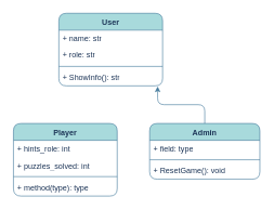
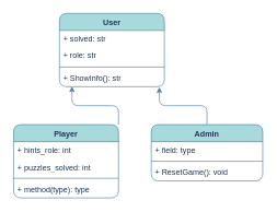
- <mxCell id="3" value="+ name: str" style="text;strokeColor=none;fillColor=none;align=left;verticalAlign=top;spacingLeft=4;spacingRight=4;overflow=hidden;rotatable=0;points=[[0,0.5],[1,0.5]];portConstraint=eastwest;whiteSpace=wrap;html=1;labelBackgroundColor=none;fontColor=#1D3557;rounded=1;" vertex="1" parent="2"><mxGeometry y="26" width="160" height="24" as="geometry" /></mxCell>
+ <mxCell id="3" value="+ solved: str" style="text;strokeColor=none;fillColor=none;align=left;verticalAlign=top;spacingLeft=4;spacingRight=4;overflow=hidden;rotatable=0;points=[[0,0.5],[1,0.5]];portConstraint=eastwest;whiteSpace=wrap;html=1;labelBackgroundColor=none;fontColor=#1D3557;rounded=1;" vertex="1" parent="2"><mxGeometry y="26" width="160" height="24" as="geometry" /></mxCell>
+ <mxCell id="11" style="edgeStyle=orthogonalEdgeStyle;rounded=1;orthogonalLoop=1;jettySize=auto;html=1;exitX=1;exitY=0;exitDx=0;exitDy=0;entryX=0.119;entryY=0.985;entryDx=0;entryDy=0;entryPerimeter=0;labelBackgroundColor=none;strokeColor=#457B9D;fontColor=default;" edge="1" parent="1" source="12" target="6"><mxGeometry relative="1" as="geometry"><mxPoint x="180.154" y="150" as="targetPoint" /></mxGeometry></mxCell>
